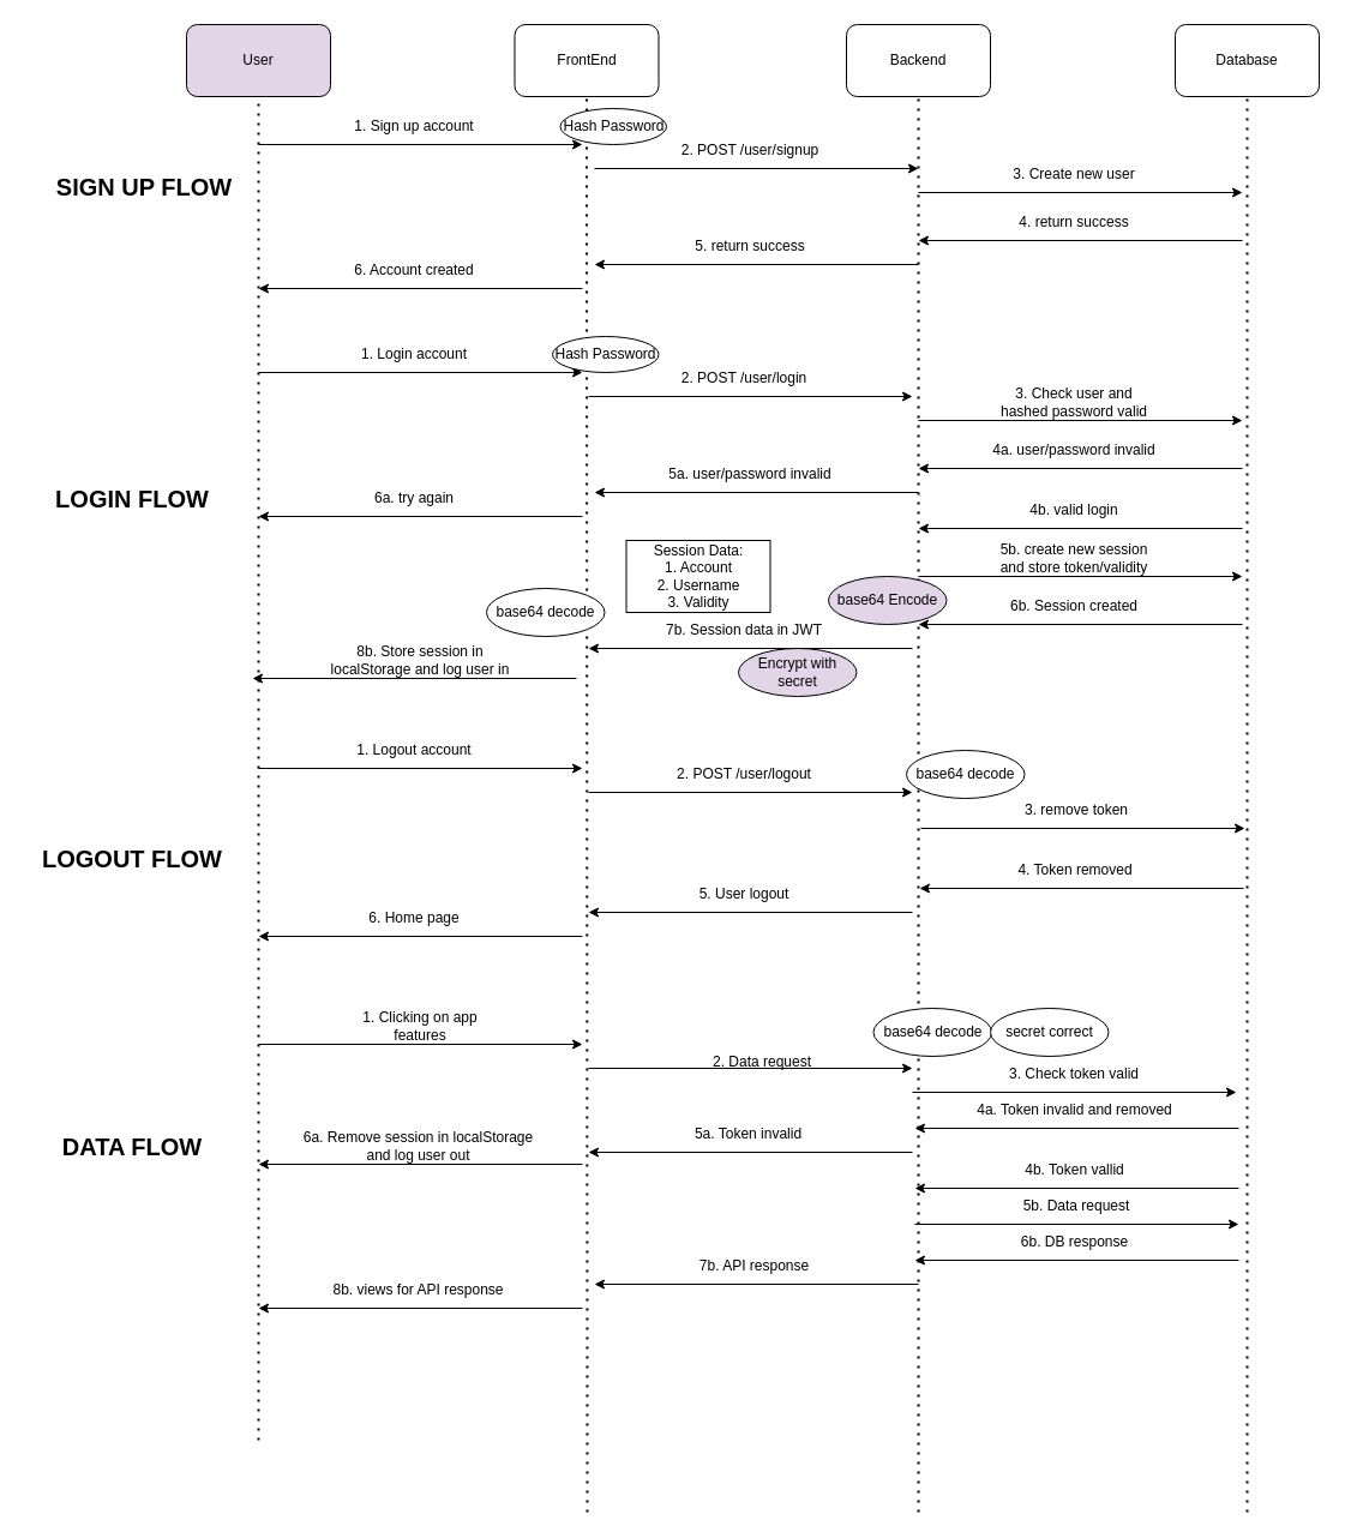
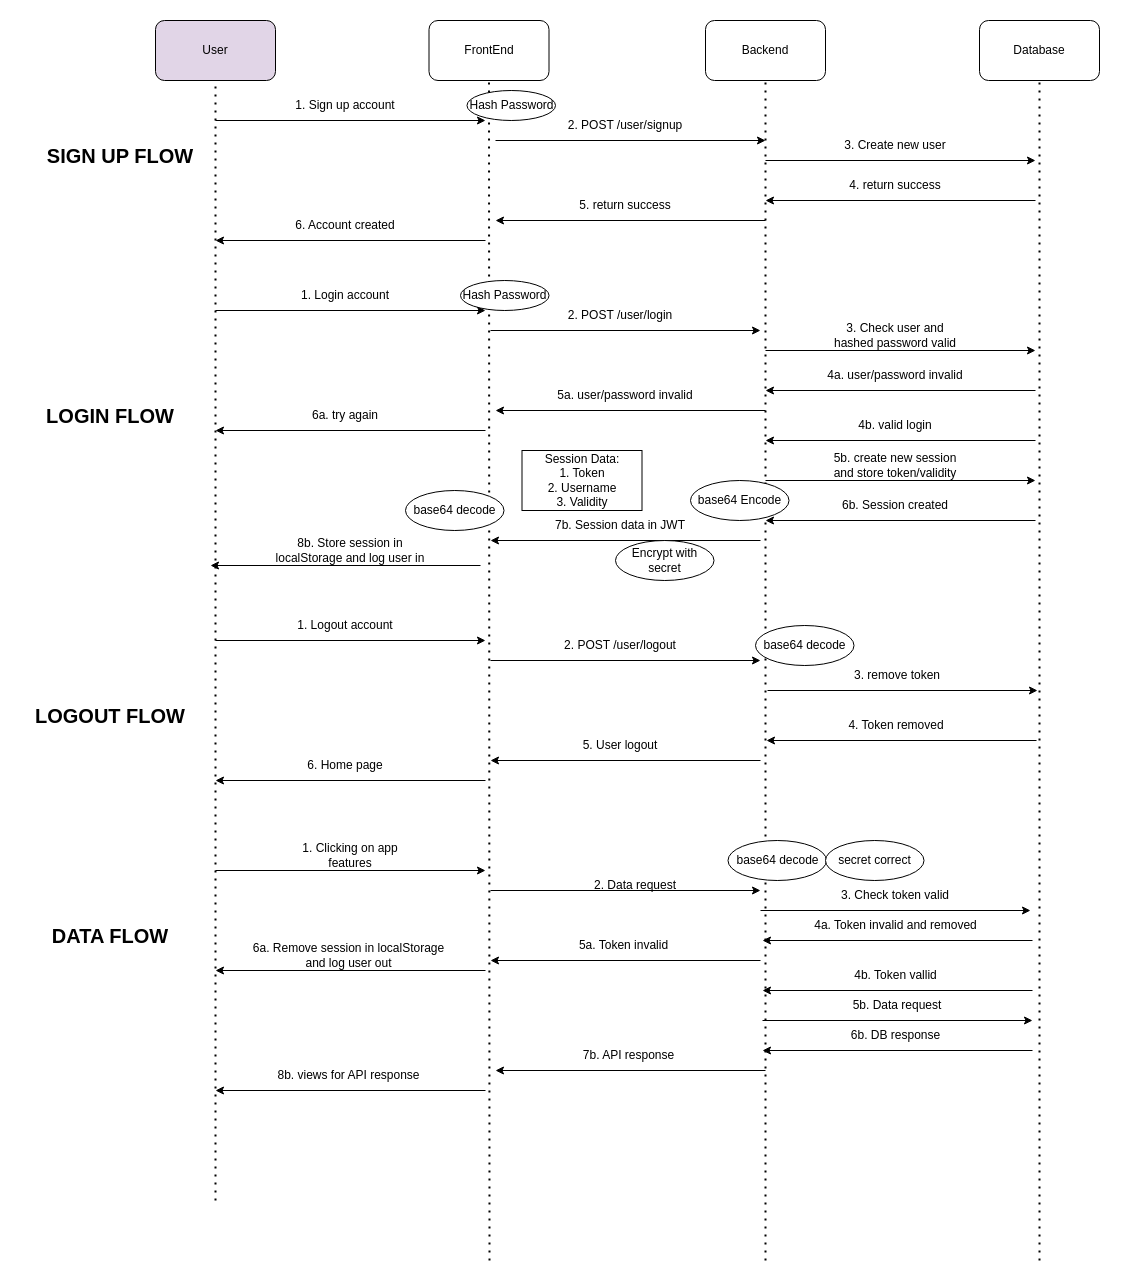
- <mxCell id="90" value="Session Data:&lt;br&gt;1. Account&lt;br&gt;2. Username&lt;br&gt;3. Validity" style="rounded=0;whiteSpace=wrap;html=1;" vertex="1" parent="1"><mxGeometry x="521.5" y="450" width="120" height="60" as="geometry" /></mxCell>
+ <mxCell id="90" value="Session Data:&lt;br&gt;1. Token&lt;br&gt;2. Username&lt;br&gt;3. Validity" style="rounded=0;whiteSpace=wrap;html=1;" vertex="1" parent="1"><mxGeometry x="521.5" y="450" width="120" height="60" as="geometry" /></mxCell>
- <mxCell id="85" value="base64 Encode" style="ellipse;whiteSpace=wrap;html=1;fillColor=#e1d5e7;" vertex="1" parent="1"><mxGeometry x="690" y="480" width="98.5" height="40" as="geometry" /></mxCell>
+ <mxCell id="85" value="base64 Encode" style="ellipse;whiteSpace=wrap;html=1;" vertex="1" parent="1"><mxGeometry x="690" y="480" width="98.5" height="40" as="geometry" /></mxCell>
- <mxCell id="84" value="Encrypt with secret" style="ellipse;whiteSpace=wrap;html=1;fillColor=#e1d5e7;" vertex="1" parent="1"><mxGeometry x="615" y="540" width="98.5" height="40" as="geometry" /></mxCell>
+ <mxCell id="84" value="Encrypt with secret" style="ellipse;whiteSpace=wrap;html=1;" vertex="1" parent="1"><mxGeometry x="615" y="540" width="98.5" height="40" as="geometry" /></mxCell>
- <mxCell id="81" value="&lt;b style=&quot;font-size: 20px;&quot;&gt;DATA FLOW&lt;/b&gt;" style="text;html=1;strokeColor=none;fillColor=none;align=center;verticalAlign=middle;whiteSpace=wrap;rounded=0;" vertex="1" parent="1"><mxGeometry x="20" y="940" width="180" height="30" as="geometry" /></mxCell>
+ <mxCell id="81" value="&lt;b style=&quot;font-size: 20px;&quot;&gt;DATA FLOW&lt;/b&gt;" style="text;html=1;strokeColor=none;fillColor=none;align=center;verticalAlign=middle;whiteSpace=wrap;rounded=0;" vertex="1" parent="1"><mxGeometry x="20" y="920" width="180" height="30" as="geometry" /></mxCell>
